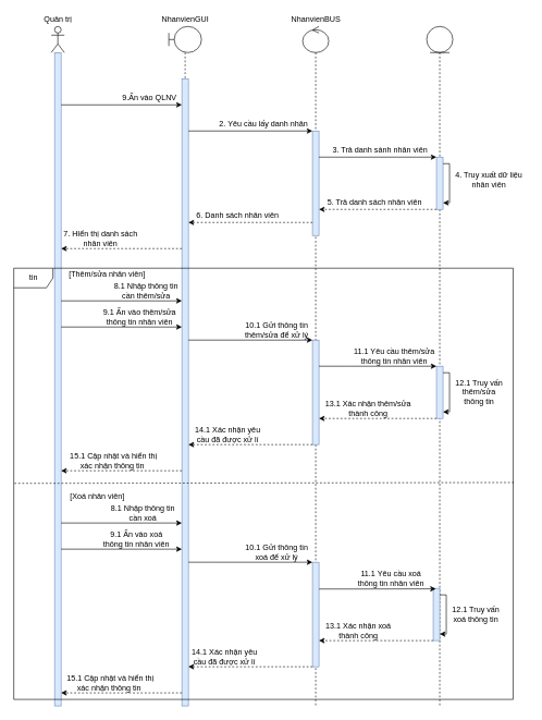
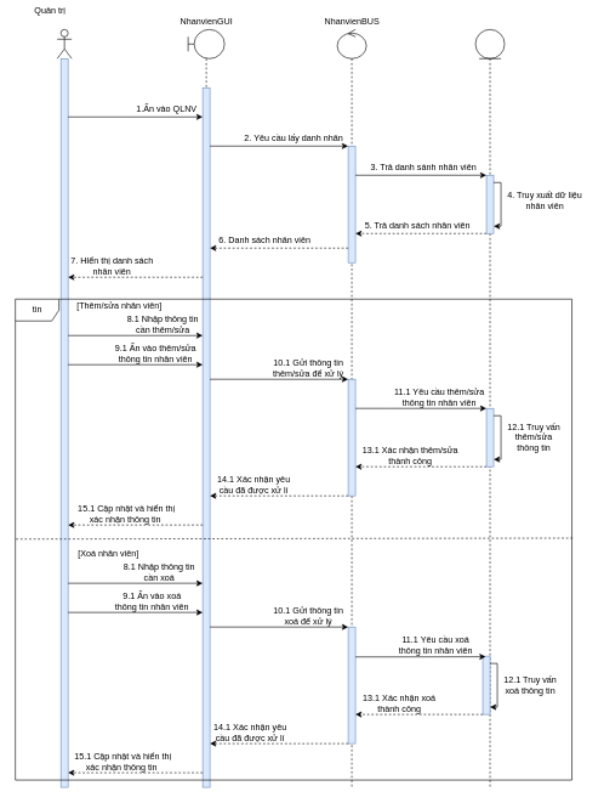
- <mxCell id="4" value="Quản trị" style="text;html=1;align=center;verticalAlign=middle;resizable=0;points=[];autosize=1;strokeColor=none;fillColor=none;" parent="1" vertex="1"><mxGeometry x="58" y="20" width="60" height="20" as="geometry" /></mxCell>
+ <mxCell id="4" value="Quản trị" style="text;html=1;align=center;verticalAlign=middle;resizable=0;points=[];autosize=1;strokeColor=none;fillColor=none;" parent="1" vertex="1"><mxGeometry x="38" y="5" width="60" height="20" as="geometry" /></mxCell>
- <mxCell id="14" value="9.Ấn vào QLNV" style="text;html=1;align=center;verticalAlign=middle;resizable=0;points=[];autosize=1;strokeColor=none;fillColor=none;" parent="1" vertex="1"><mxGeometry x="178" y="140" width="100" height="20" as="geometry" /></mxCell>
+ <mxCell id="14" value="1.Ấn vào QLNV" style="text;html=1;align=center;verticalAlign=middle;resizable=0;points=[];autosize=1;strokeColor=none;fillColor=none;" parent="1" vertex="1"><mxGeometry x="178" y="140" width="100" height="20" as="geometry" /></mxCell>
